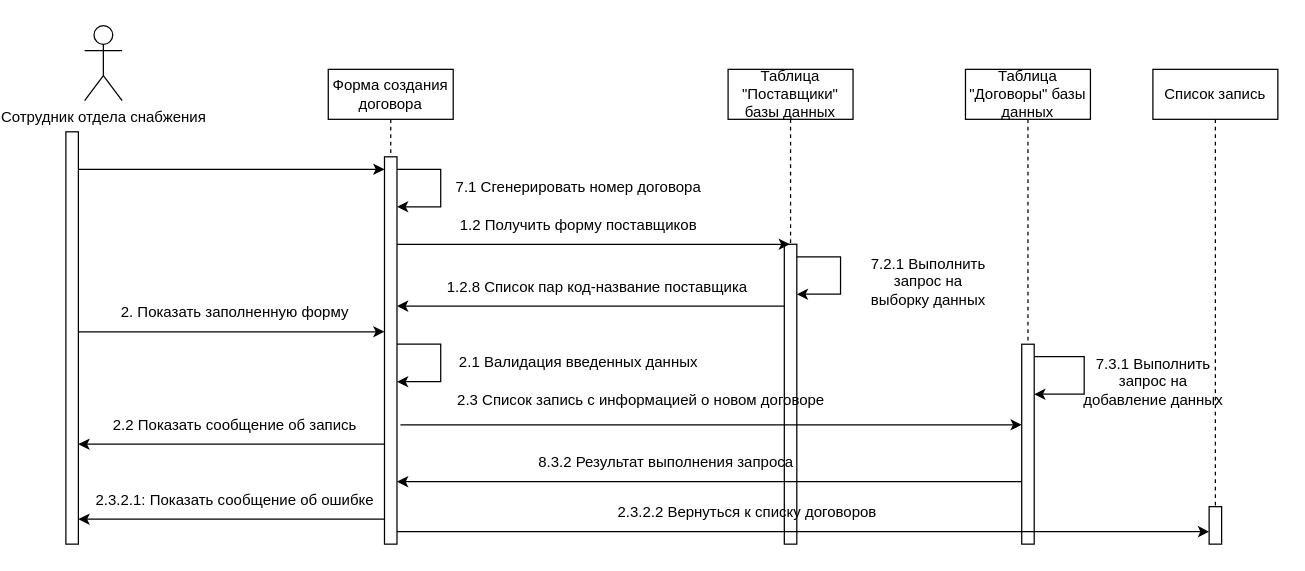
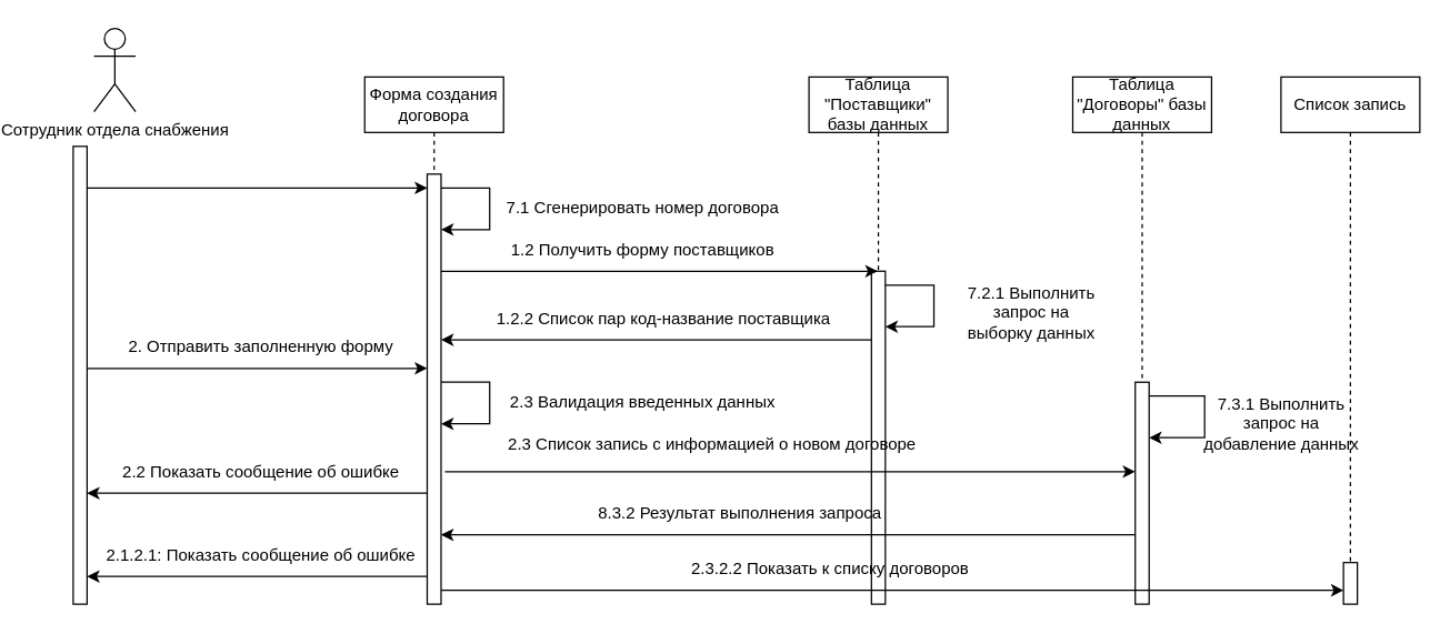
- <mxCell id="25" value="1.2.8 Список пар код-название поставщика" style="text;html=1;align=center;verticalAlign=middle;resizable=0;points=[];autosize=1;strokeColor=none;fillColor=none;" vertex="1" parent="1"><mxGeometry x="315" y="215" width="260" height="30" as="geometry" /></mxCell>
+ <mxCell id="25" value="1.2.2 Список пар код-название поставщика" style="text;html=1;align=center;verticalAlign=middle;resizable=0;points=[];autosize=1;strokeColor=none;fillColor=none;" vertex="1" parent="1"><mxGeometry x="315" y="215" width="260" height="30" as="geometry" /></mxCell>
- <mxCell id="16" value="2. Показать заполненную форму" style="text;html=1;align=center;verticalAlign=middle;resizable=0;points=[];autosize=1;strokeColor=none;fillColor=none;" vertex="1" parent="1"><mxGeometry x="50" y="235" width="210" height="30" as="geometry" /></mxCell>
+ <mxCell id="16" value="2. Отправить заполненную форму" style="text;html=1;align=center;verticalAlign=middle;resizable=0;points=[];autosize=1;strokeColor=none;fillColor=none;" vertex="1" parent="1"><mxGeometry x="50" y="235" width="210" height="30" as="geometry" /></mxCell>
- <mxCell id="27" value="2.1 Валидация введенных данных" style="text;html=1;align=center;verticalAlign=middle;resizable=0;points=[];autosize=1;strokeColor=none;fillColor=none;" vertex="1" parent="1"><mxGeometry x="325" y="275" width="210" height="30" as="geometry" /></mxCell>
+ <mxCell id="27" value="2.3 Валидация введенных данных" style="text;html=1;align=center;verticalAlign=middle;resizable=0;points=[];autosize=1;strokeColor=none;fillColor=none;" vertex="1" parent="1"><mxGeometry x="325" y="275" width="210" height="30" as="geometry" /></mxCell>
- <mxCell id="18" value="2.2 Показать сообщение об запись" style="text;html=1;align=center;verticalAlign=middle;resizable=0;points=[];autosize=1;strokeColor=none;fillColor=none;" vertex="1" parent="1"><mxGeometry x="45" y="325" width="220" height="30" as="geometry" /></mxCell>
+ <mxCell id="18" value="2.2 Показать сообщение об ошибке" style="text;html=1;align=center;verticalAlign=middle;resizable=0;points=[];autosize=1;strokeColor=none;fillColor=none;" vertex="1" parent="1"><mxGeometry x="45" y="325" width="220" height="30" as="geometry" /></mxCell>
- <mxCell id="20" value="2.3.2.1: Показать сообщение об ошибке" style="text;html=1;align=center;verticalAlign=middle;resizable=0;points=[];autosize=1;strokeColor=none;fillColor=none;" vertex="1" parent="1"><mxGeometry x="30" y="385" width="250" height="30" as="geometry" /></mxCell>
+ <mxCell id="20" value="2.1.2.1: Показать сообщение об ошибке" style="text;html=1;align=center;verticalAlign=middle;resizable=0;points=[];autosize=1;strokeColor=none;fillColor=none;" vertex="1" parent="1"><mxGeometry x="30" y="385" width="250" height="30" as="geometry" /></mxCell>
- <mxCell id="33" value="2.3.2.2 Вернуться к списку договоров" style="text;html=1;align=center;verticalAlign=middle;resizable=0;points=[];autosize=1;strokeColor=none;fillColor=none;" vertex="1" parent="1"><mxGeometry x="450" y="395" width="230" height="30" as="geometry" /></mxCell>
+ <mxCell id="33" value="2.3.2.2 Показать к списку договоров" style="text;html=1;align=center;verticalAlign=middle;resizable=0;points=[];autosize=1;strokeColor=none;fillColor=none;" vertex="1" parent="1"><mxGeometry x="450" y="395" width="230" height="30" as="geometry" /></mxCell>
